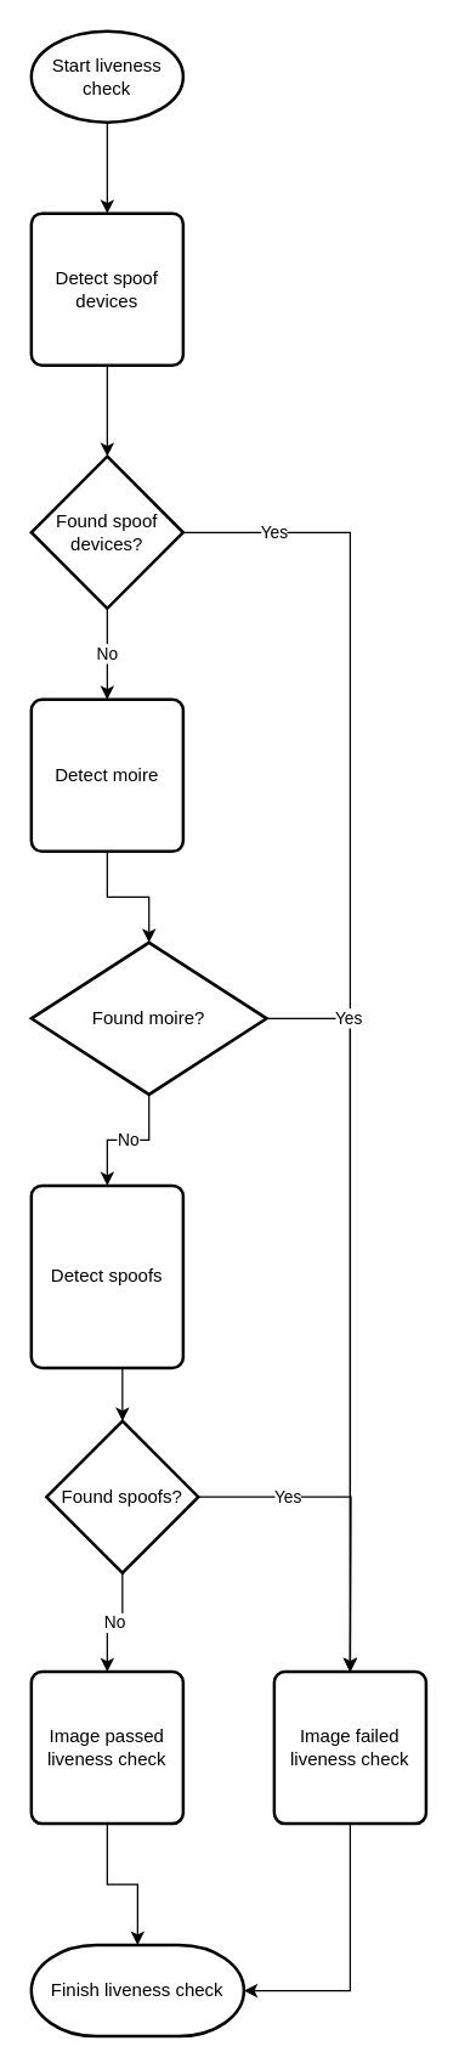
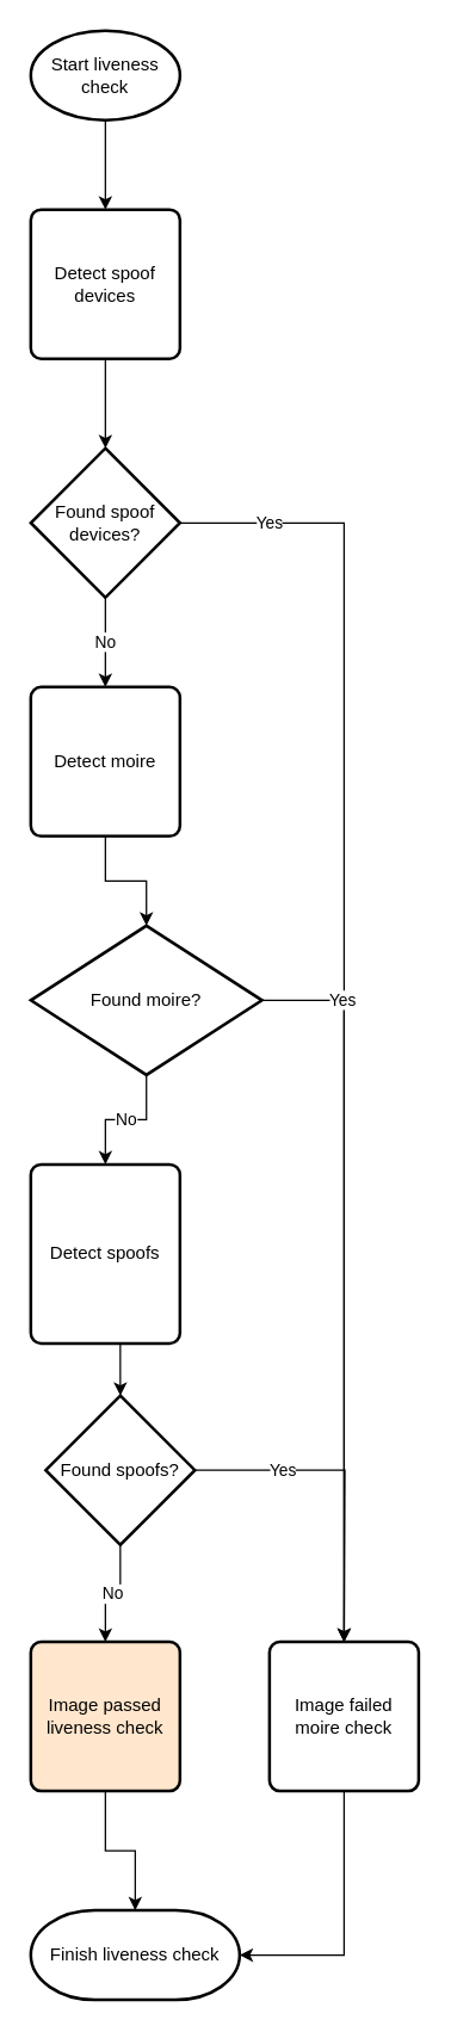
- <mxCell id="20" value="Image passed liveness check" style="rounded=1;whiteSpace=wrap;html=1;absoluteArcSize=1;arcSize=14;strokeWidth=2;" vertex="1" parent="1"><mxGeometry x="20" y="1100" width="100" height="100" as="geometry" /></mxCell>
+ <mxCell id="20" value="Image passed liveness check" style="rounded=1;whiteSpace=wrap;html=1;absoluteArcSize=1;arcSize=14;strokeWidth=2;fillColor=#ffe6cc;" vertex="1" parent="1"><mxGeometry x="20" y="1100" width="100" height="100" as="geometry" /></mxCell>
- <mxCell id="22" value="Image failed liveness check" style="rounded=1;whiteSpace=wrap;html=1;absoluteArcSize=1;arcSize=14;strokeWidth=2;" vertex="1" parent="1"><mxGeometry x="180" y="1100" width="100" height="100" as="geometry" /></mxCell>
+ <mxCell id="22" value="Image failed moire check" style="rounded=1;whiteSpace=wrap;html=1;absoluteArcSize=1;arcSize=14;strokeWidth=2;" vertex="1" parent="1"><mxGeometry x="180" y="1100" width="100" height="100" as="geometry" /></mxCell>
